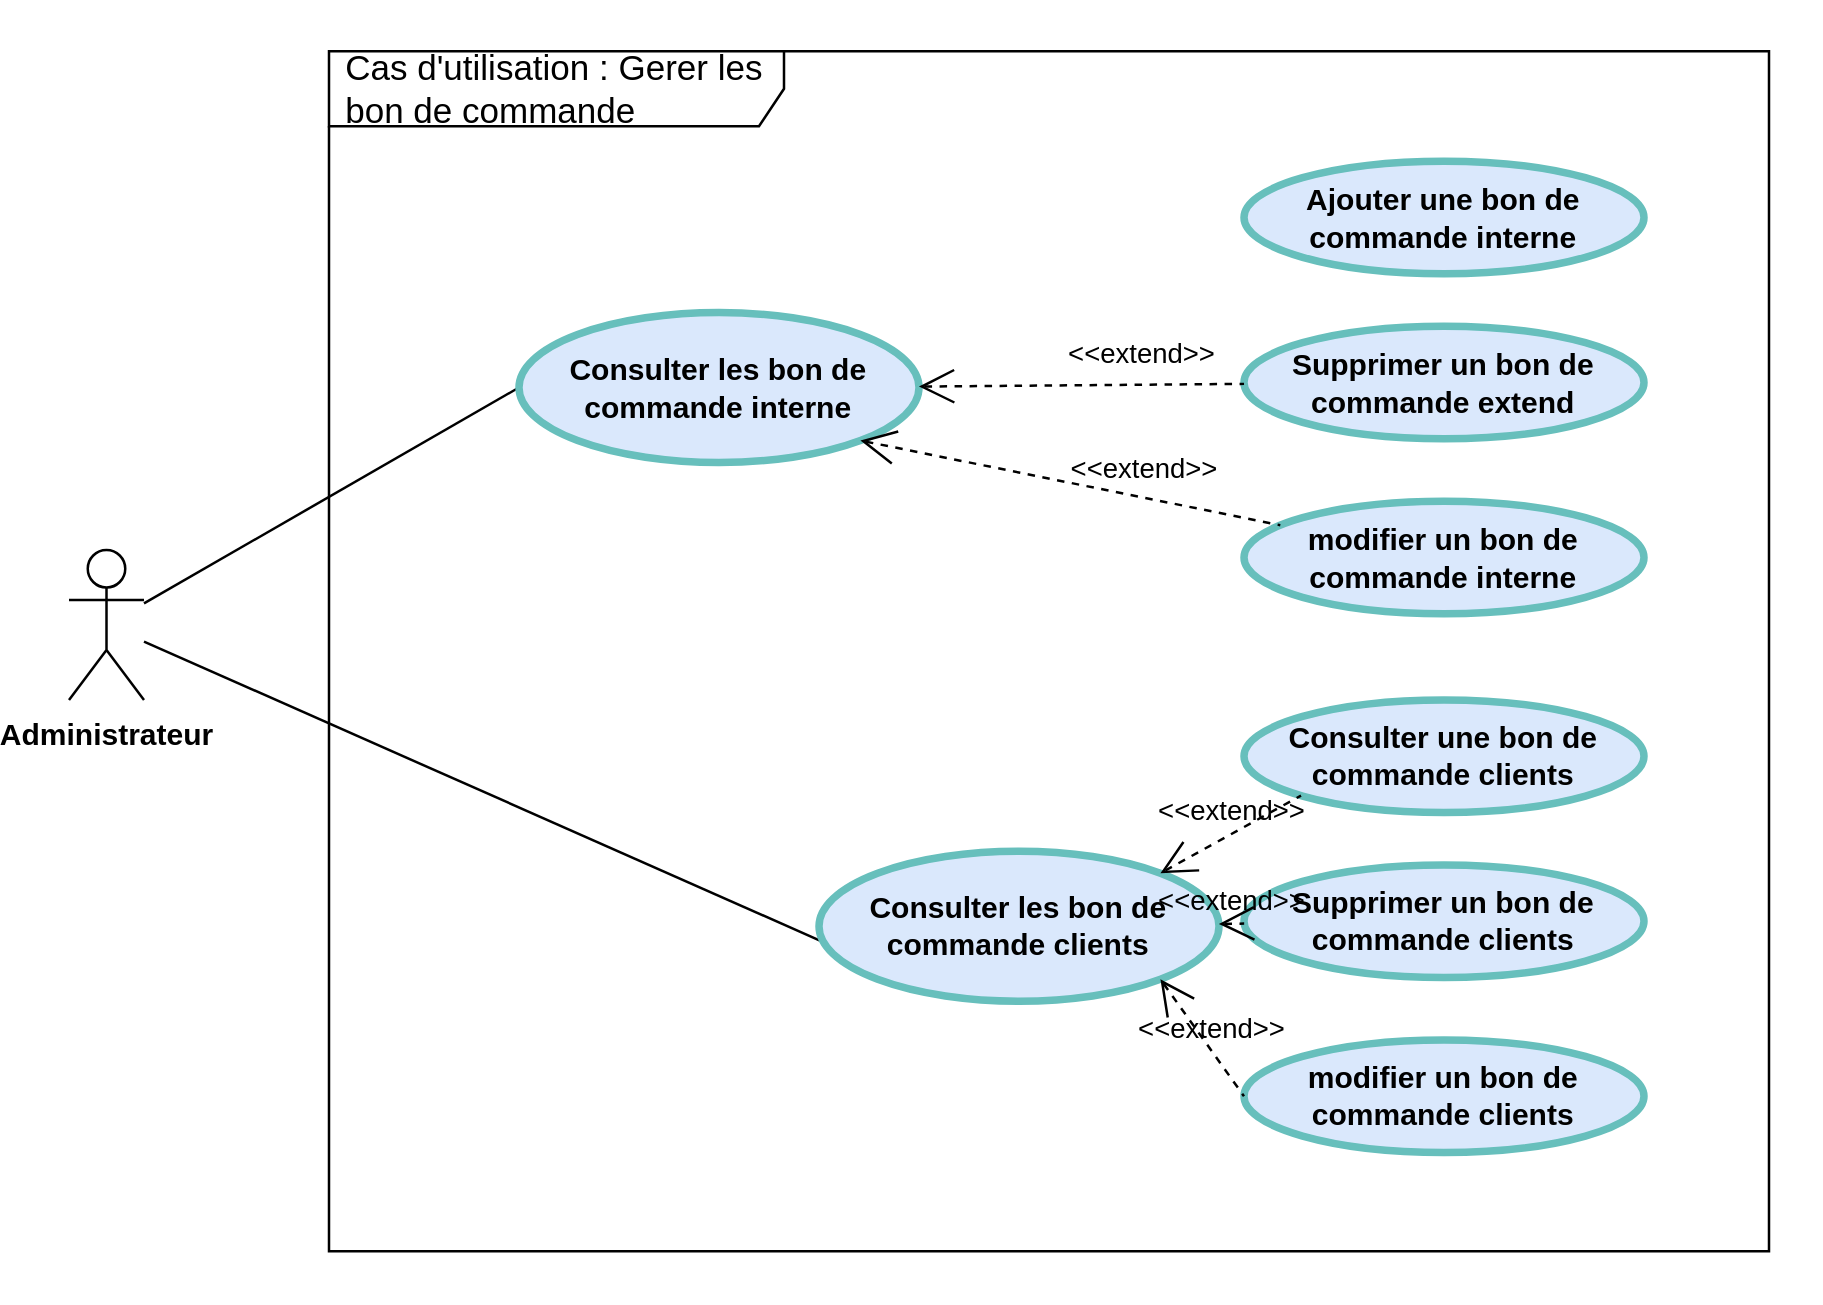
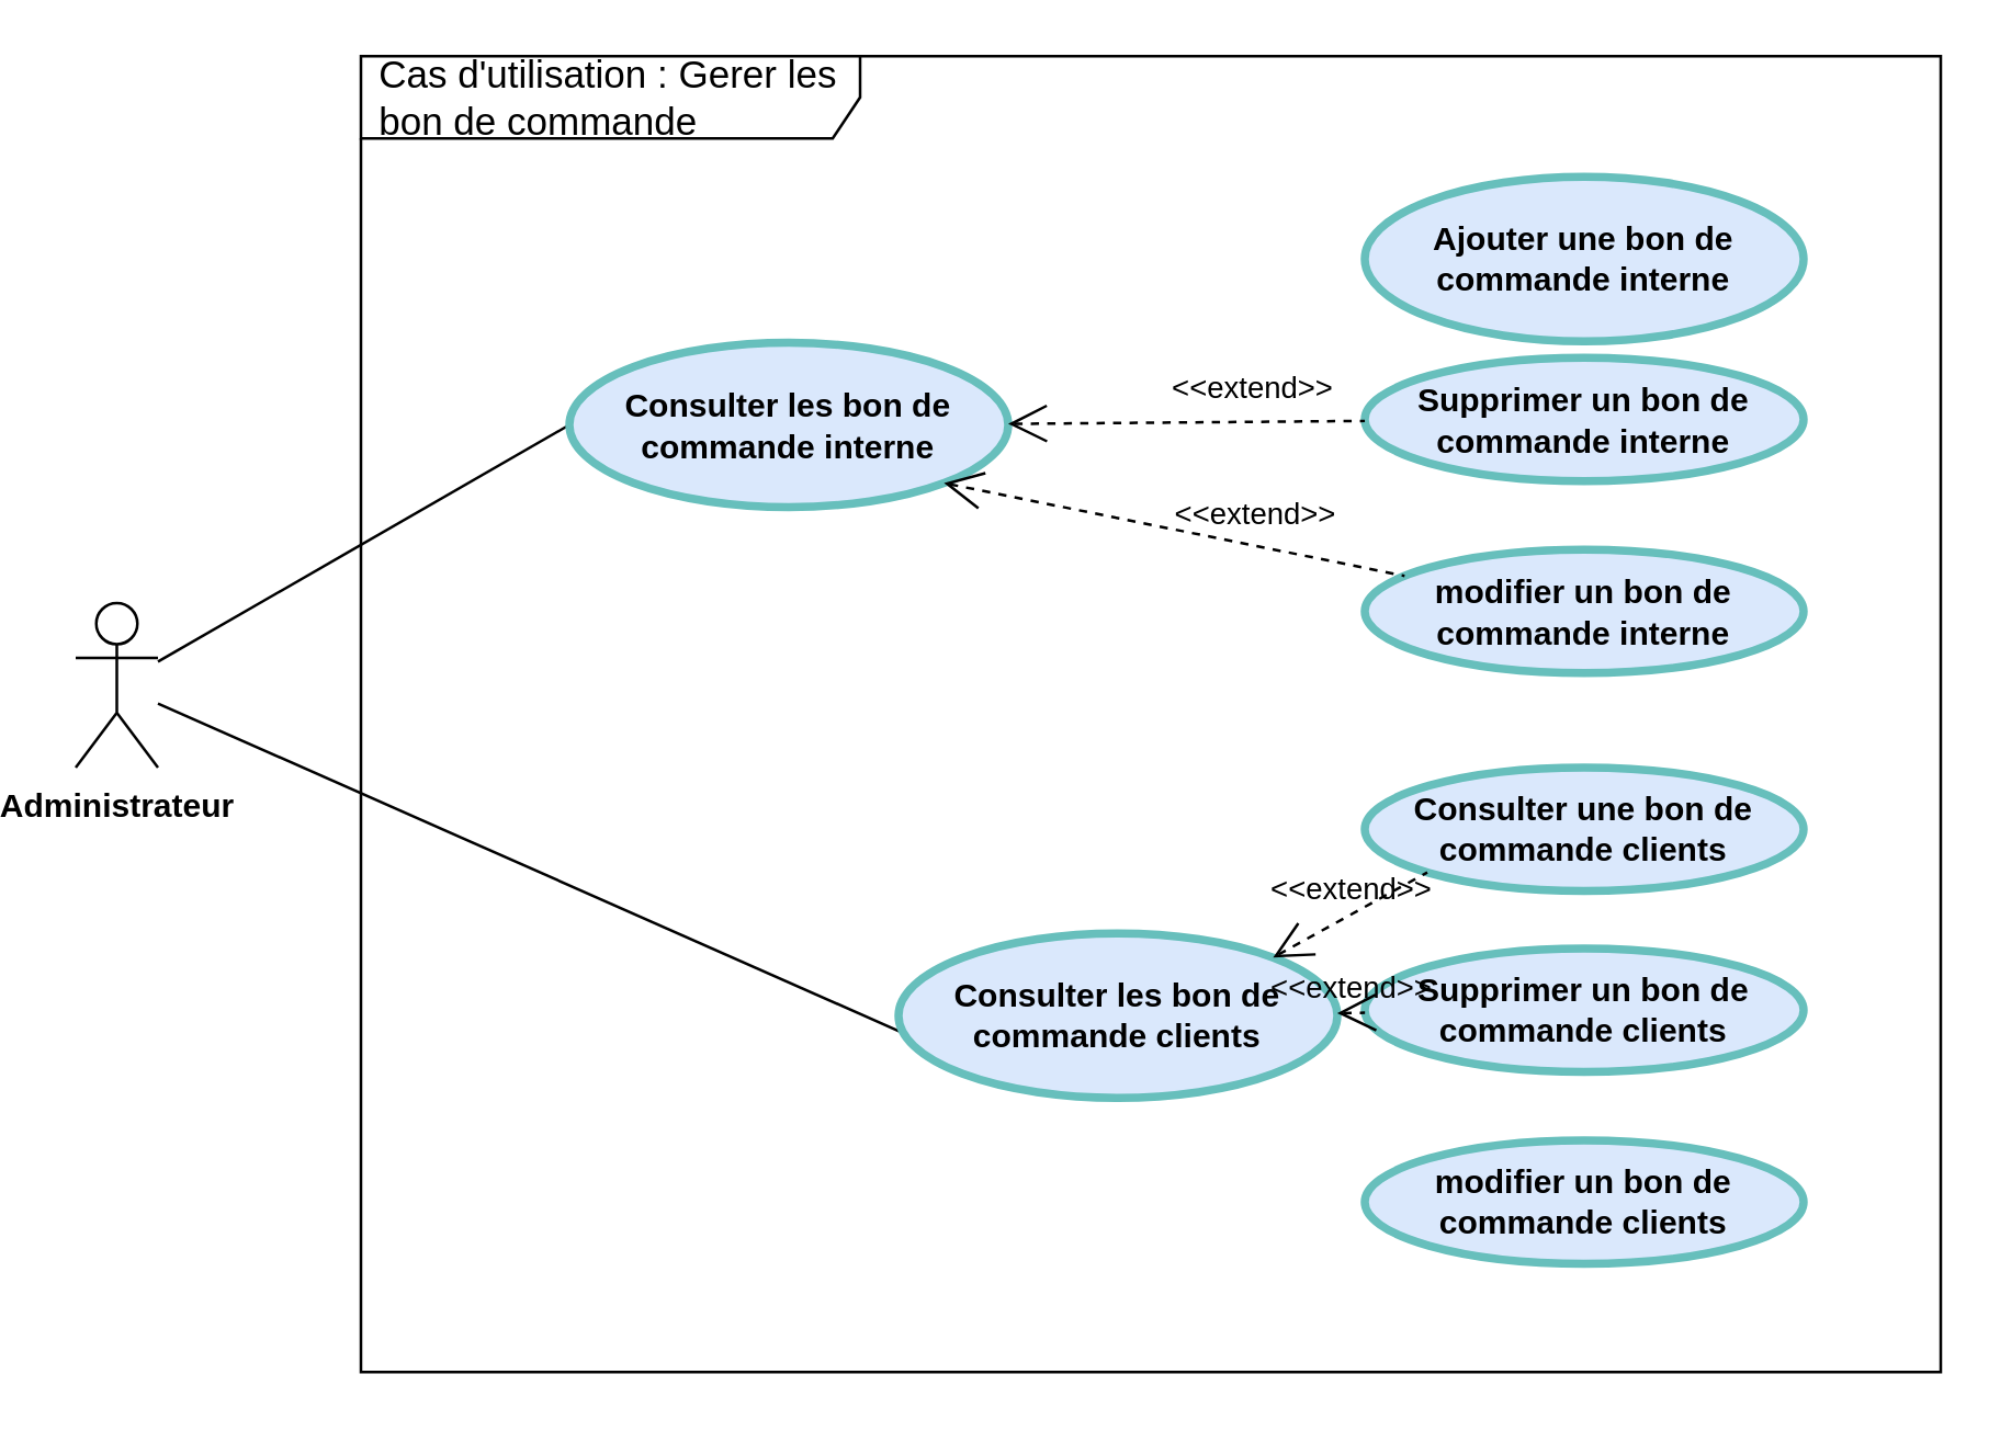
- <mxCell id="7" value="Ajouter une bon de commande interne" style="shape=ellipse;html=1;strokeWidth=3;fontStyle=1;whiteSpace=wrap;align=center;perimeter=ellipsePerimeter;fillColor=#dae8fc;strokeColor=#67BFBC;" vertex="1" parent="1"><mxGeometry x="490" y="64" width="160" height="45" as="geometry" /></mxCell>
+ <mxCell id="7" value="Ajouter une bon de commande interne" style="shape=ellipse;html=1;strokeWidth=3;fontStyle=1;whiteSpace=wrap;align=center;perimeter=ellipsePerimeter;fillColor=#dae8fc;strokeColor=#67BFBC;" vertex="1" parent="1"><mxGeometry x="490" y="64" width="160" height="60" as="geometry" /></mxCell>
- <mxCell id="8" value="Supprimer un bon de commande&amp;nbsp;extend" style="shape=ellipse;html=1;strokeWidth=3;fontStyle=1;whiteSpace=wrap;align=center;perimeter=ellipsePerimeter;fillColor=#dae8fc;strokeColor=#67BFBC;" vertex="1" parent="1"><mxGeometry x="490" y="130" width="160" height="45" as="geometry" /></mxCell>
+ <mxCell id="8" value="Supprimer un bon de commande&amp;nbsp;interne" style="shape=ellipse;html=1;strokeWidth=3;fontStyle=1;whiteSpace=wrap;align=center;perimeter=ellipsePerimeter;fillColor=#dae8fc;strokeColor=#67BFBC;" vertex="1" parent="1"><mxGeometry x="490" y="130" width="160" height="45" as="geometry" /></mxCell>
- <mxCell id="16" value="&amp;lt;&amp;lt;extend&amp;gt;&amp;gt;" style="edgeStyle=none;html=1;startArrow=open;endArrow=none;startSize=12;verticalAlign=bottom;dashed=1;labelBackgroundColor=none;rounded=0;entryX=0;entryY=0.5;entryDx=0;entryDy=0;exitX=1;exitY=1;exitDx=0;exitDy=0;" edge="1" parent="1" source="12" target="15"><mxGeometry x="0.219" width="160" relative="1" as="geometry"><mxPoint x="310" y="270" as="sourcePoint" /><mxPoint x="470" y="270" as="targetPoint" /><mxPoint as="offset" /></mxGeometry></mxCell>
